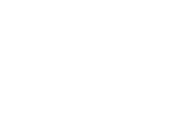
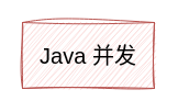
+ <mxCell id="2" value="Java 并发" style="rounded=0;whiteSpace=wrap;html=1;fontSize=20;shadow=0;fillColor=#f8cecc;strokeColor=#b85450;glass=0;sketch=1;curveFitting=1;jiggle=2;" vertex="1" parent="1"><mxGeometry x="20" y="20" width="120" height="60" as="geometry" /></mxCell>
